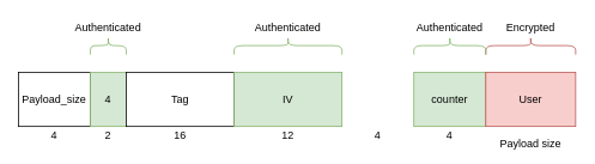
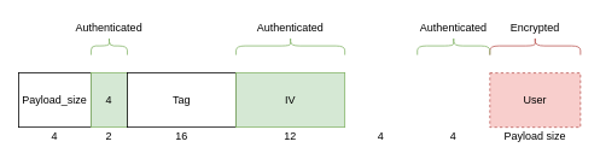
- <mxCell id="6" value="counter" style="rounded=0;whiteSpace=wrap;html=1;fillColor=#d5e8d4;strokeColor=#82b366;" vertex="1" parent="1"><mxGeometry x="460" y="80" width="80" height="60" as="geometry" /></mxCell>
- <mxCell id="7" value="User" style="rounded=0;whiteSpace=wrap;html=1;fillColor=#f8cecc;strokeColor=#b85450;" vertex="1" parent="1"><mxGeometry x="540" y="80" width="100" height="60" as="geometry" /></mxCell>
+ <mxCell id="7" value="User" style="rounded=0;whiteSpace=wrap;html=1;fillColor=#f8cecc;strokeColor=#b85450;dashed=1;" vertex="1" parent="1"><mxGeometry x="540" y="80" width="100" height="60" as="geometry" /></mxCell>
- <mxCell id="13" value="Payload size" style="text;html=1;strokeColor=none;fillColor=none;align=center;verticalAlign=middle;whiteSpace=wrap;rounded=0;" vertex="1" parent="1"><mxGeometry x="545" y="150" width="90" height="20" as="geometry" /></mxCell>
+ <mxCell id="13" value="Payload size" style="text;html=1;strokeColor=none;fillColor=none;align=center;verticalAlign=middle;whiteSpace=wrap;rounded=0;" vertex="1" parent="1"><mxGeometry x="545" y="140" width="90" height="20" as="geometry" /></mxCell>
